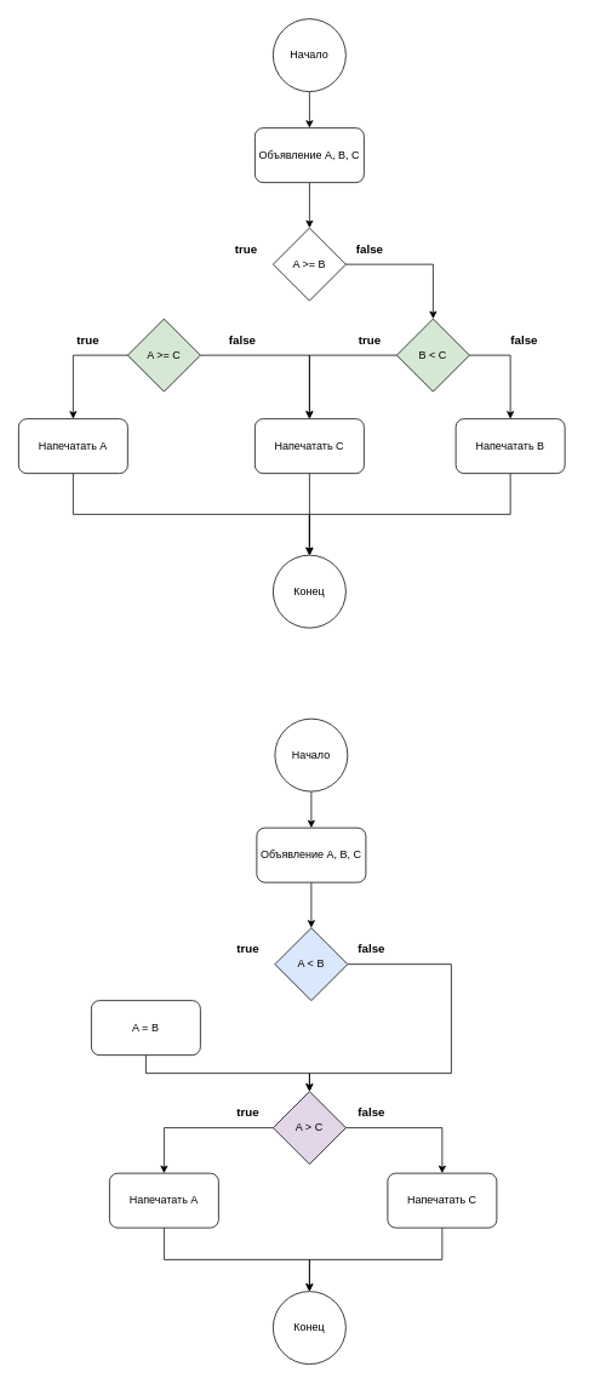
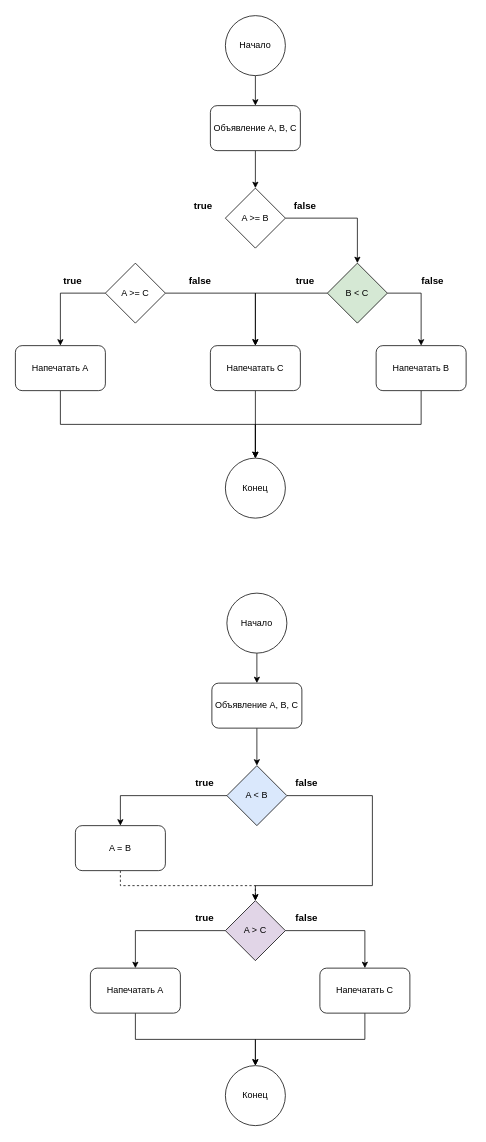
- <mxCell id="11" value="A &amp;gt;= C" style="rhombus;whiteSpace=wrap;html=1;fillColor=#d5e8d4;" vertex="1" parent="1"><mxGeometry x="140" y="350" width="80" height="80" as="geometry" /></mxCell>
+ <mxCell id="11" value="A &amp;gt;= C" style="rhombus;whiteSpace=wrap;html=1;" vertex="1" parent="1"><mxGeometry x="140" y="350" width="80" height="80" as="geometry" /></mxCell>
+ <mxCell id="32" style="edgeStyle=orthogonalEdgeStyle;rounded=0;orthogonalLoop=1;jettySize=auto;html=1;exitX=0;exitY=0.5;exitDx=0;exitDy=0;entryX=0.5;entryY=0;entryDx=0;entryDy=0;" edge="1" parent="1" source="34" target="38"><mxGeometry relative="1" as="geometry"><mxPoint x="182" y="1120" as="targetPoint" /></mxGeometry></mxCell>
- <mxCell id="37" style="edgeStyle=orthogonalEdgeStyle;rounded=0;orthogonalLoop=1;jettySize=auto;html=1;exitX=0.5;exitY=1;exitDx=0;exitDy=0;" edge="1" parent="1" source="38" target="41"><mxGeometry relative="1" as="geometry" /></mxCell>
+ <mxCell id="37" style="edgeStyle=orthogonalEdgeStyle;rounded=0;orthogonalLoop=1;jettySize=auto;html=1;exitX=0.5;exitY=1;exitDx=0;exitDy=0;dashed=1;" edge="1" parent="1" source="38" target="41"><mxGeometry relative="1" as="geometry" /></mxCell>
